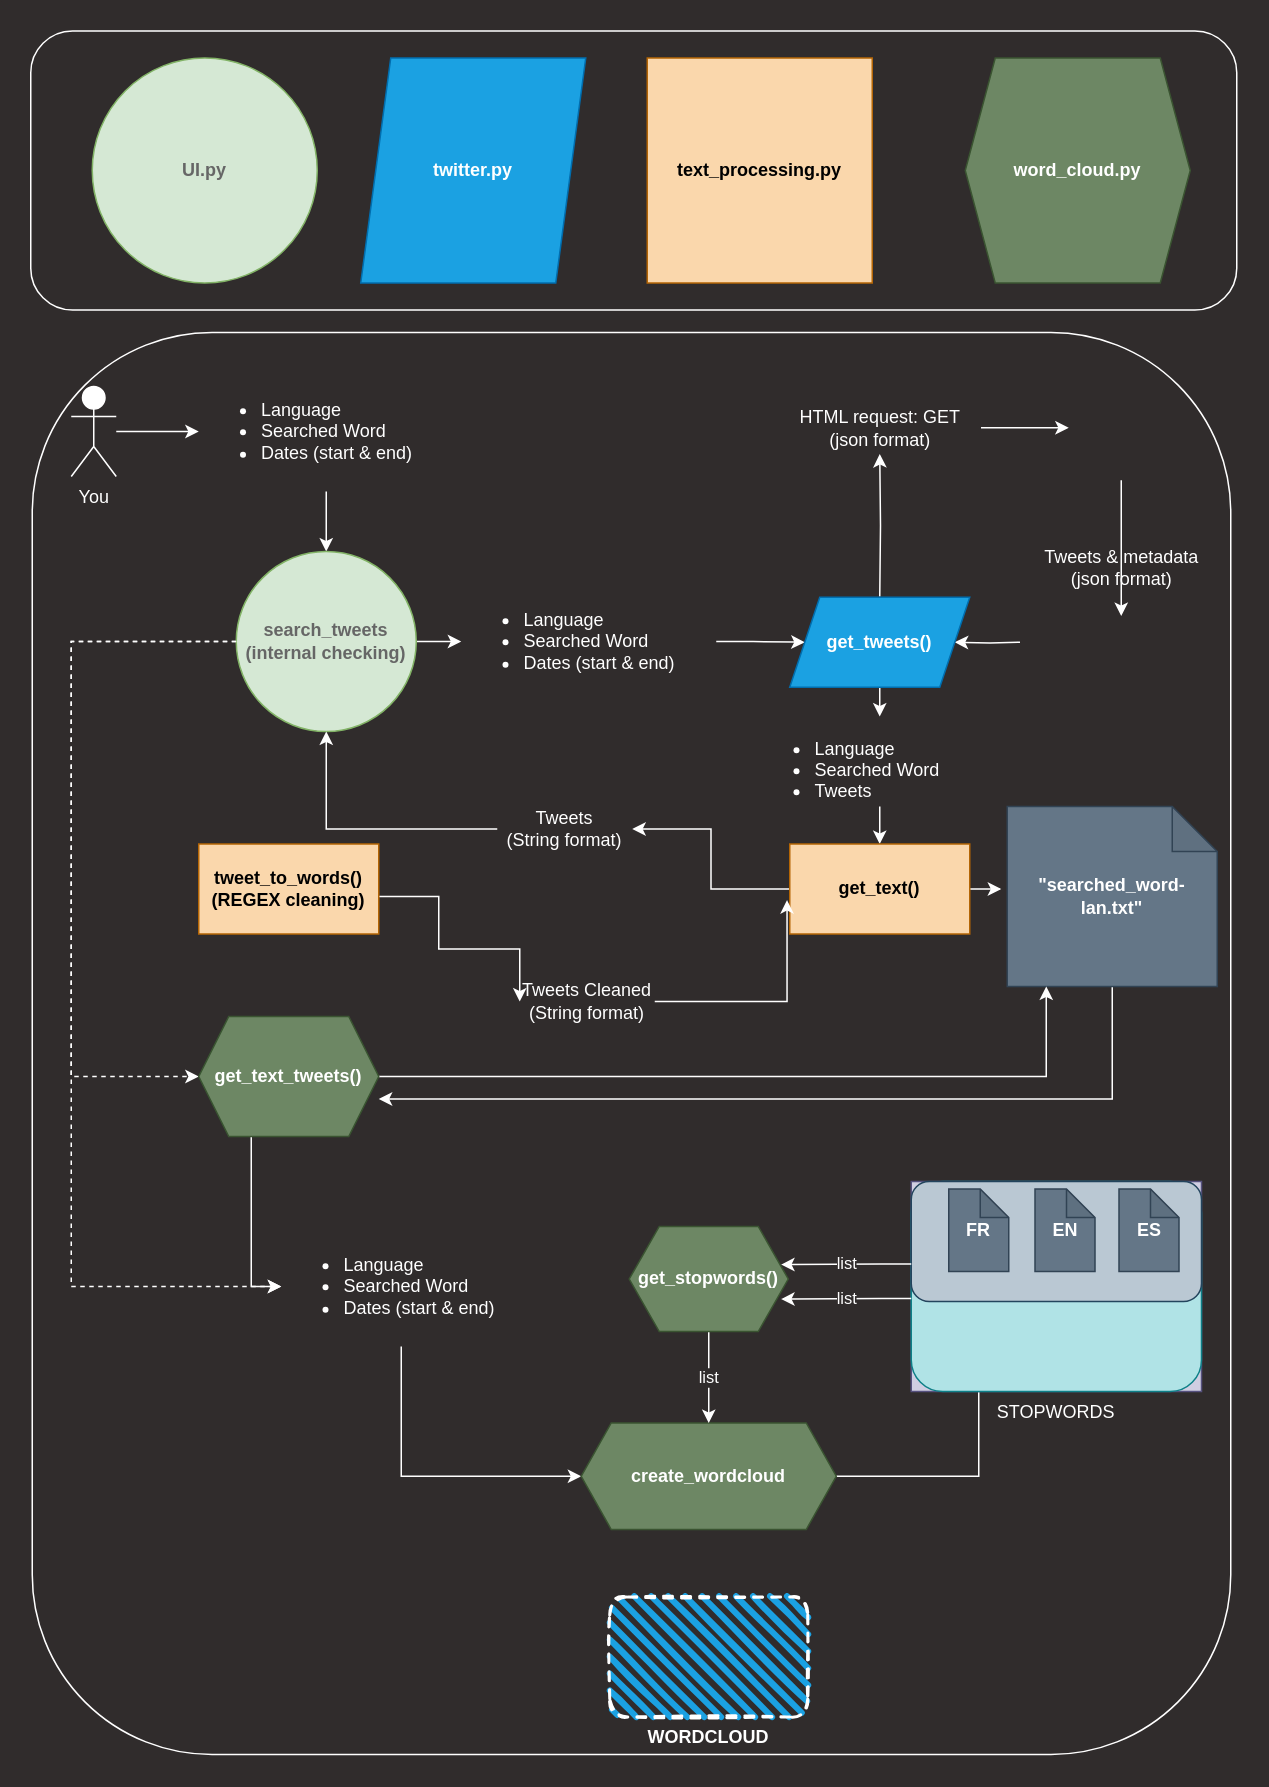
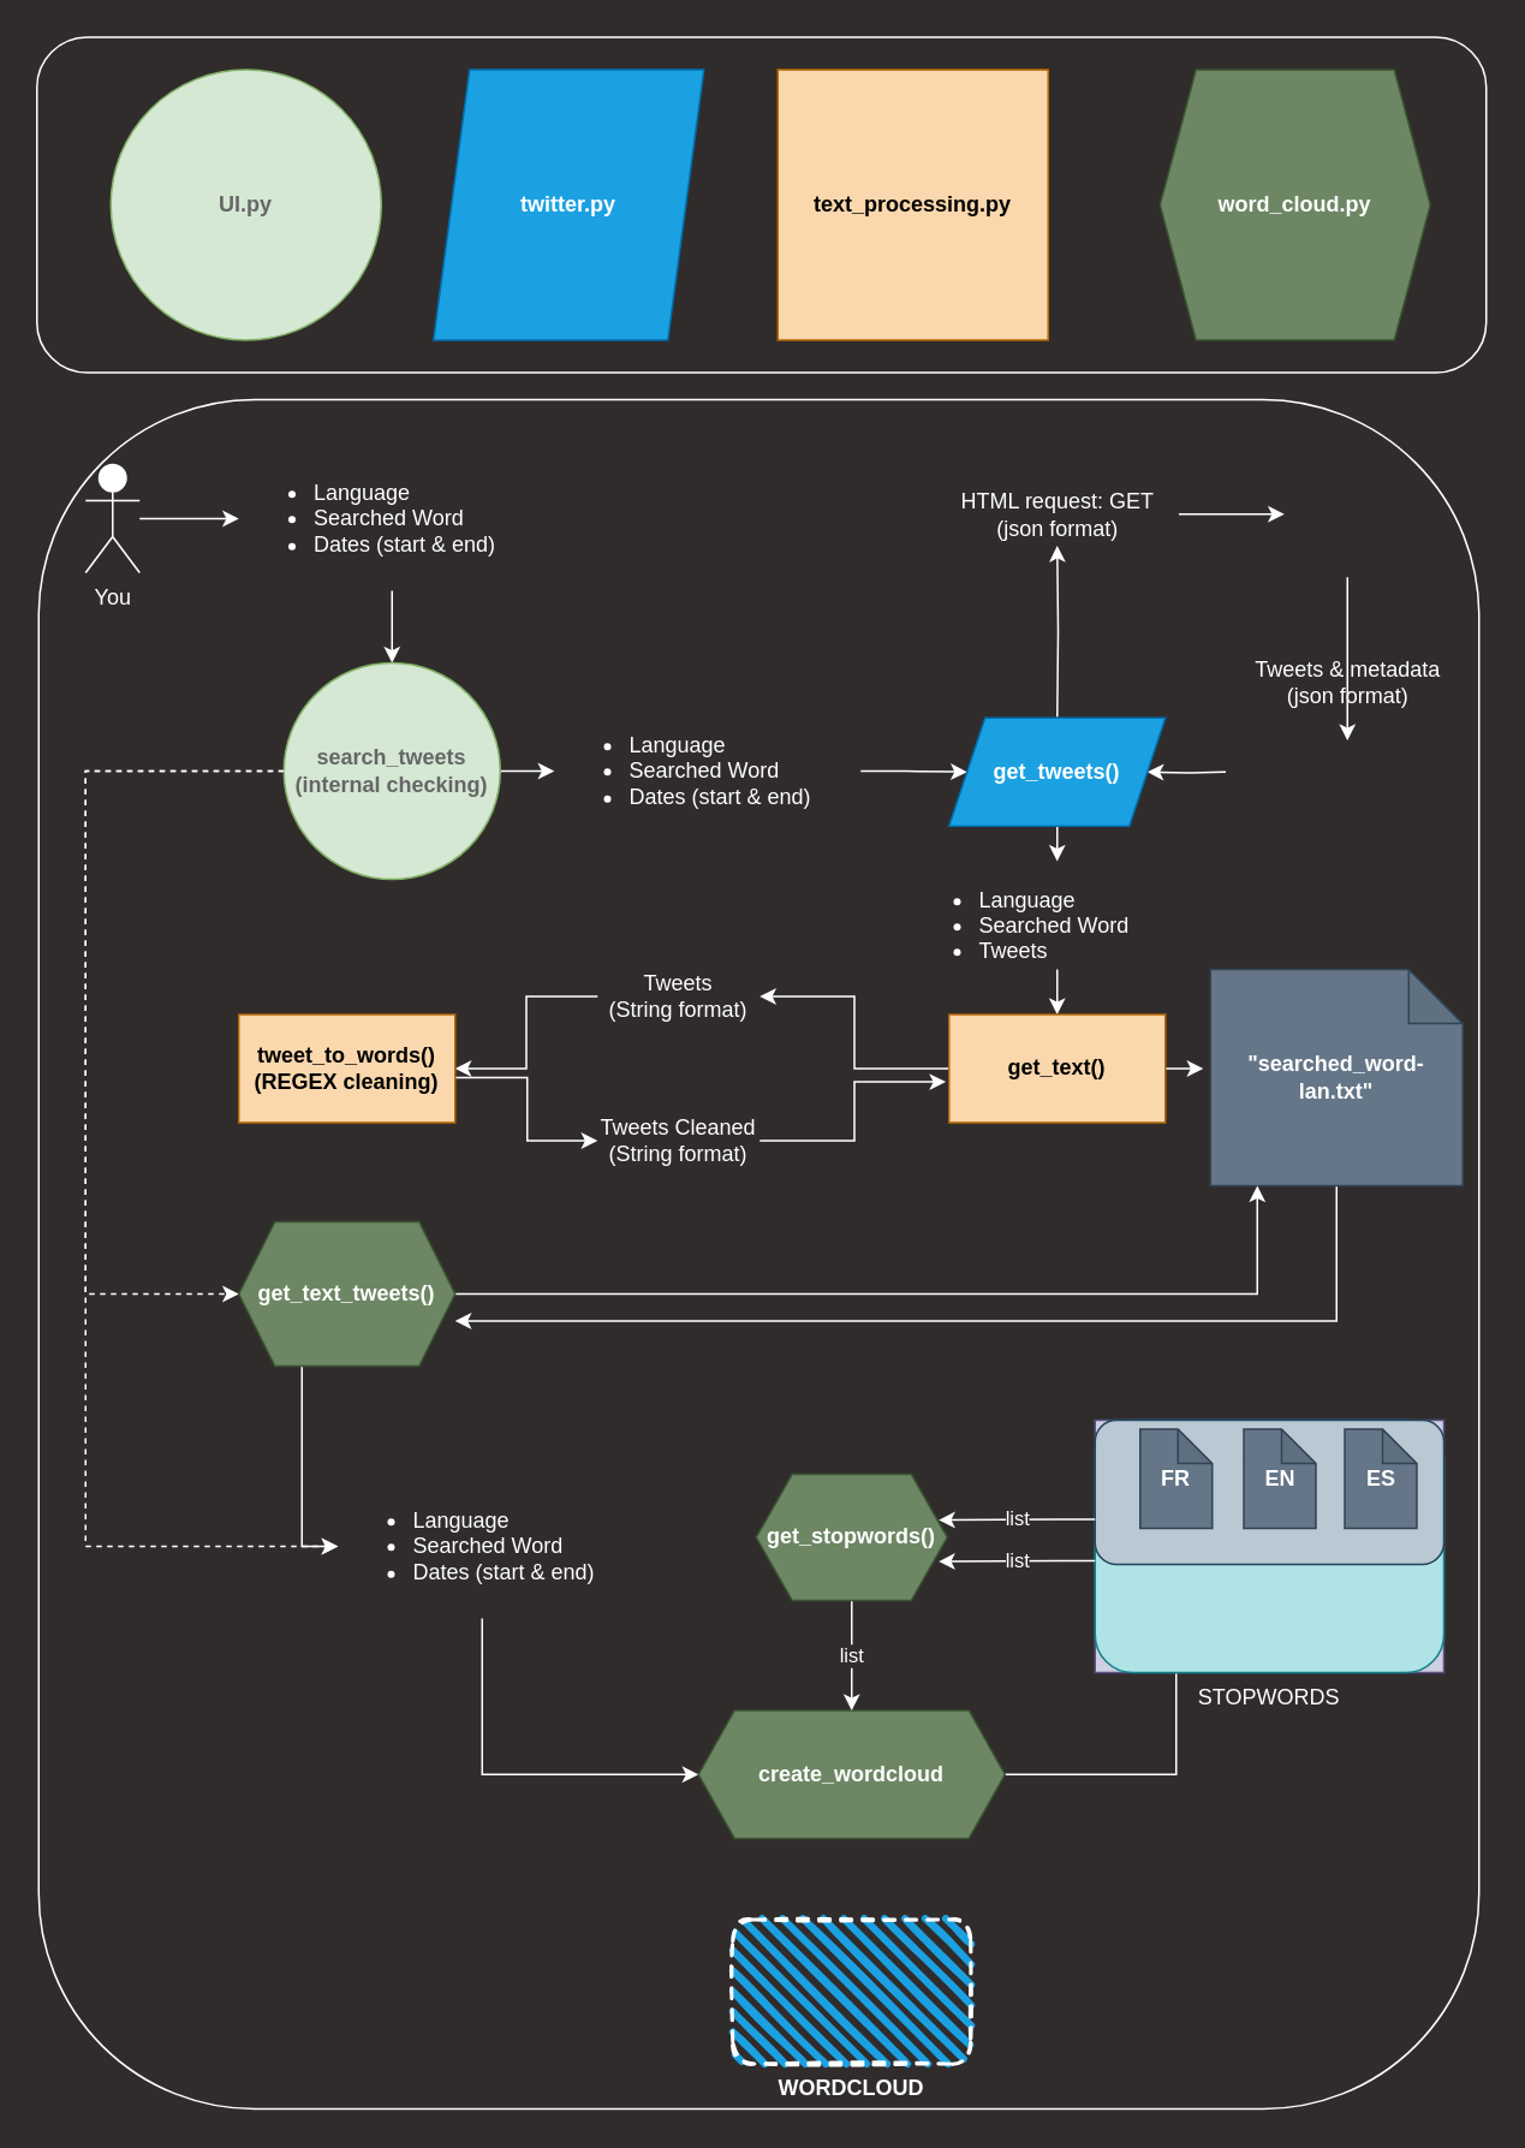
- <mxCell id="28" value="" style="edgeStyle=orthogonalEdgeStyle;rounded=0;orthogonalLoop=1;jettySize=auto;html=1;strokeColor=#FFFFFF;" edge="1" parent="1" source="29" target="8"><mxGeometry relative="1" as="geometry" /></mxCell>
+ <mxCell id="28" value="" style="edgeStyle=orthogonalEdgeStyle;rounded=0;orthogonalLoop=1;jettySize=auto;html=1;strokeColor=#FFFFFF;" edge="1" parent="1" source="29" target="31"><mxGeometry relative="1" as="geometry" /></mxCell>
- <mxCell id="33" value="Tweets Cleaned&lt;br&gt;(String format)" style="text;html=1;strokeColor=none;fillColor=none;align=center;verticalAlign=middle;whiteSpace=wrap;rounded=0;fontColor=#FFFFFF;" vertex="1" parent="1"><mxGeometry x="346" y="632" width="90" height="70" as="geometry" /></mxCell>
+ <mxCell id="33" value="Tweets Cleaned&lt;br&gt;(String format)" style="text;html=1;strokeColor=none;fillColor=none;align=center;verticalAlign=middle;whiteSpace=wrap;rounded=0;fontColor=#FFFFFF;" vertex="1" parent="1"><mxGeometry x="331" y="597" width="90" height="70" as="geometry" /></mxCell>
